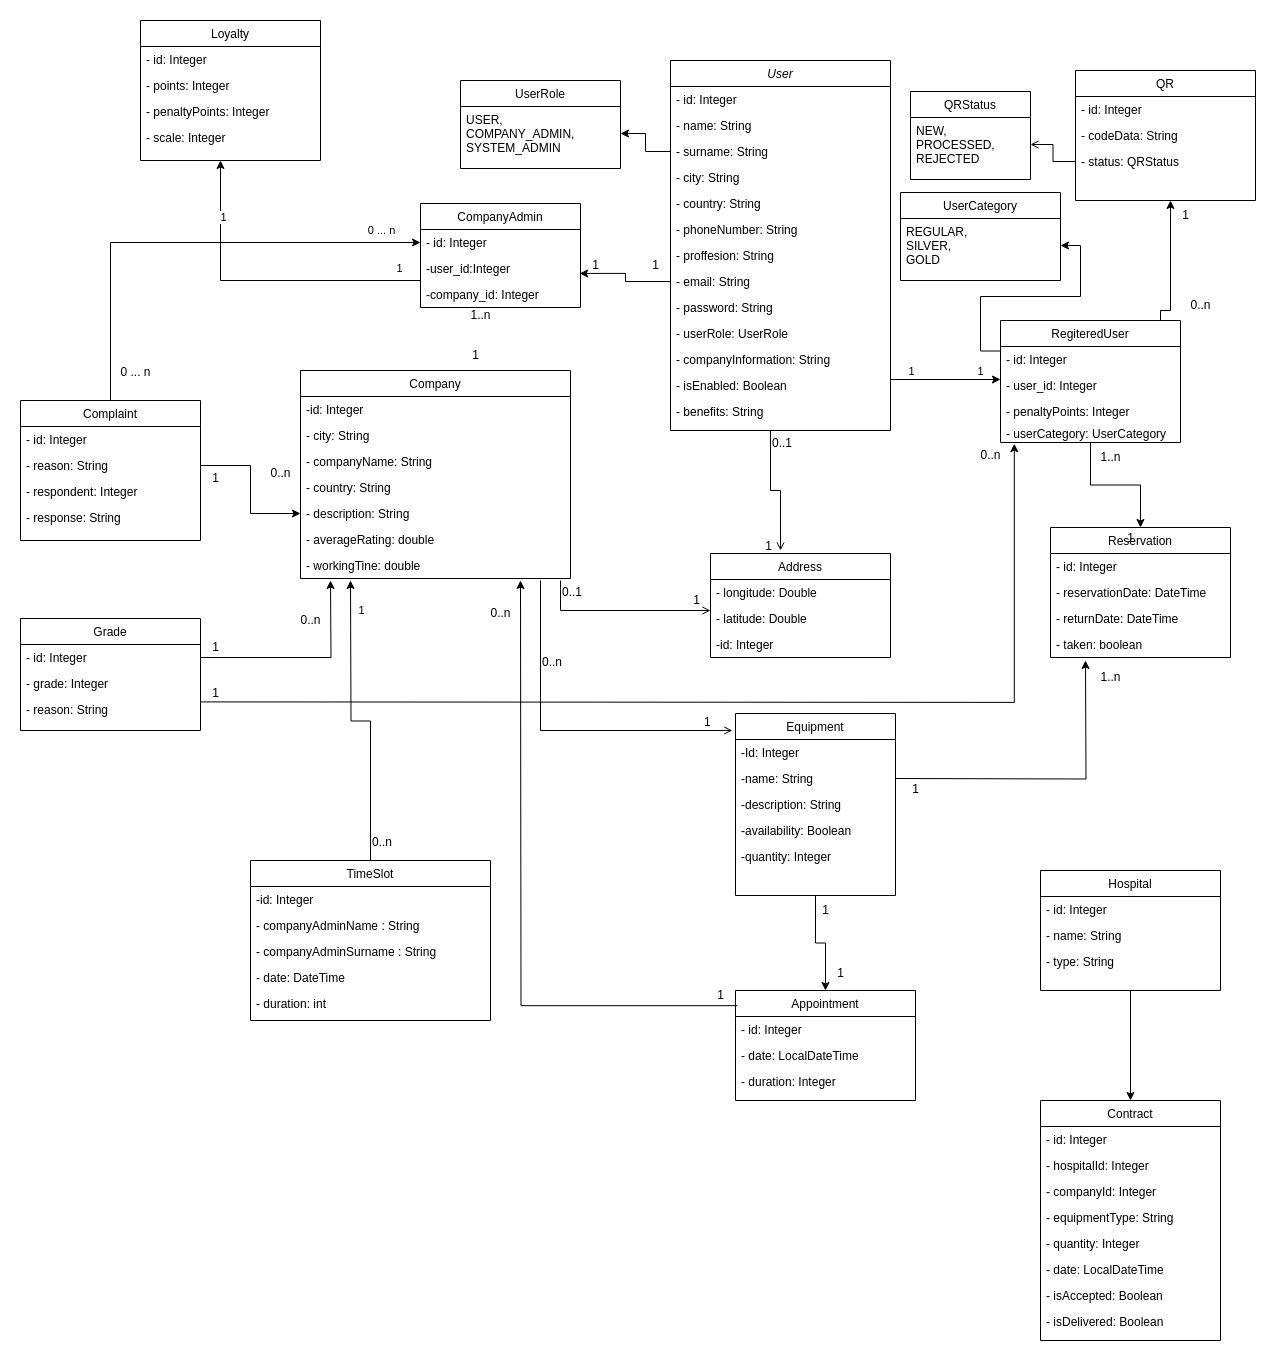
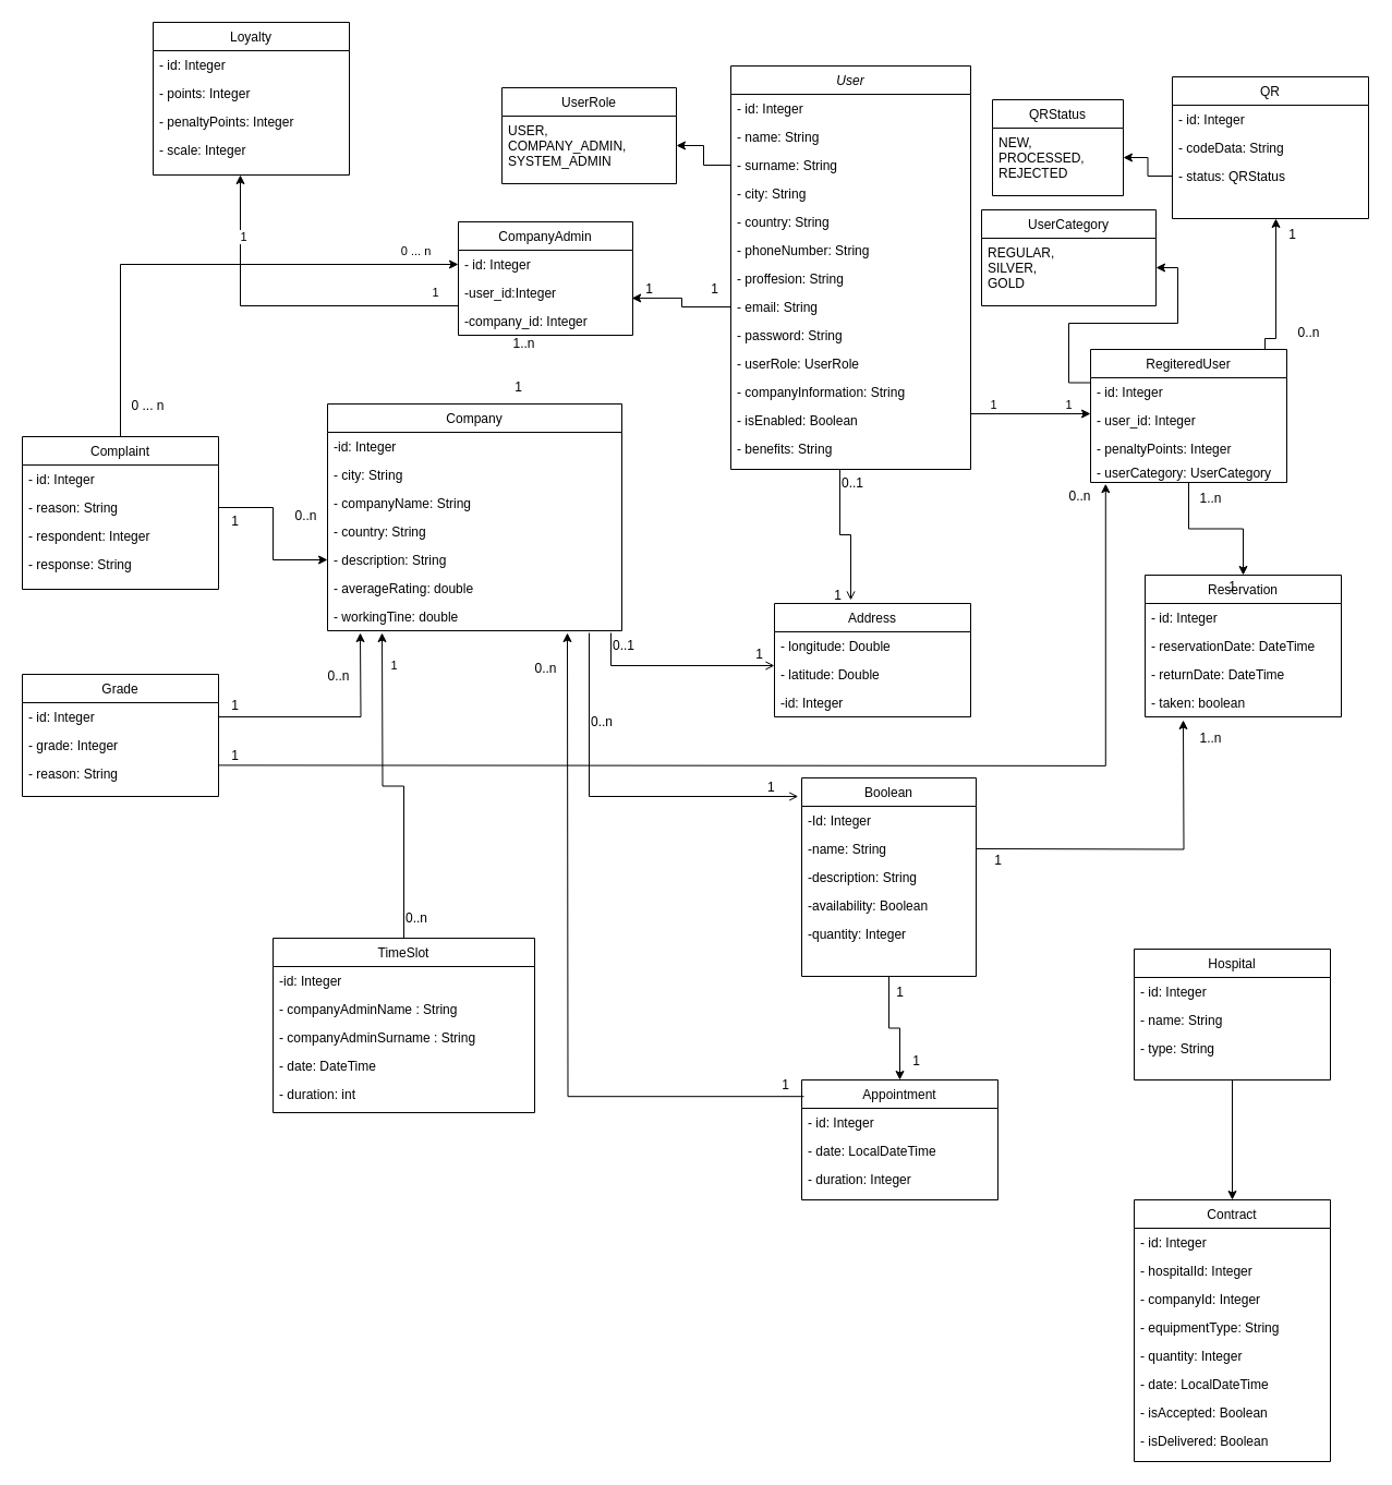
- <mxCell id="143" style="edgeStyle=orthogonalEdgeStyle;rounded=0;orthogonalLoop=1;jettySize=auto;html=1;exitX=0;exitY=0.5;exitDx=0;exitDy=0;endArrow=open;" edge="1" parent="1" source="47" target="142"><mxGeometry relative="1" as="geometry" /></mxCell>
+ <mxCell id="143" style="edgeStyle=orthogonalEdgeStyle;rounded=0;orthogonalLoop=1;jettySize=auto;html=1;exitX=0;exitY=0.5;exitDx=0;exitDy=0;" edge="1" parent="1" source="47" target="142"><mxGeometry relative="1" as="geometry" /></mxCell>
- <mxCell id="27" value="Equipment" style="swimlane;fontStyle=0;align=center;verticalAlign=top;childLayout=stackLayout;horizontal=1;startSize=26;horizontalStack=0;resizeParent=1;resizeLast=0;collapsible=1;marginBottom=0;rounded=0;shadow=0;strokeWidth=1;" parent="1" vertex="1"><mxGeometry x="735" y="713" width="160" height="182" as="geometry"><mxRectangle x="550" y="140" width="160" height="26" as="alternateBounds" /></mxGeometry></mxCell>
+ <mxCell id="27" value="Boolean" style="swimlane;fontStyle=0;align=center;verticalAlign=top;childLayout=stackLayout;horizontal=1;startSize=26;horizontalStack=0;resizeParent=1;resizeLast=0;collapsible=1;marginBottom=0;rounded=0;shadow=0;strokeWidth=1;" parent="1" vertex="1"><mxGeometry x="735" y="713" width="160" height="182" as="geometry"><mxRectangle x="550" y="140" width="160" height="26" as="alternateBounds" /></mxGeometry></mxCell>
